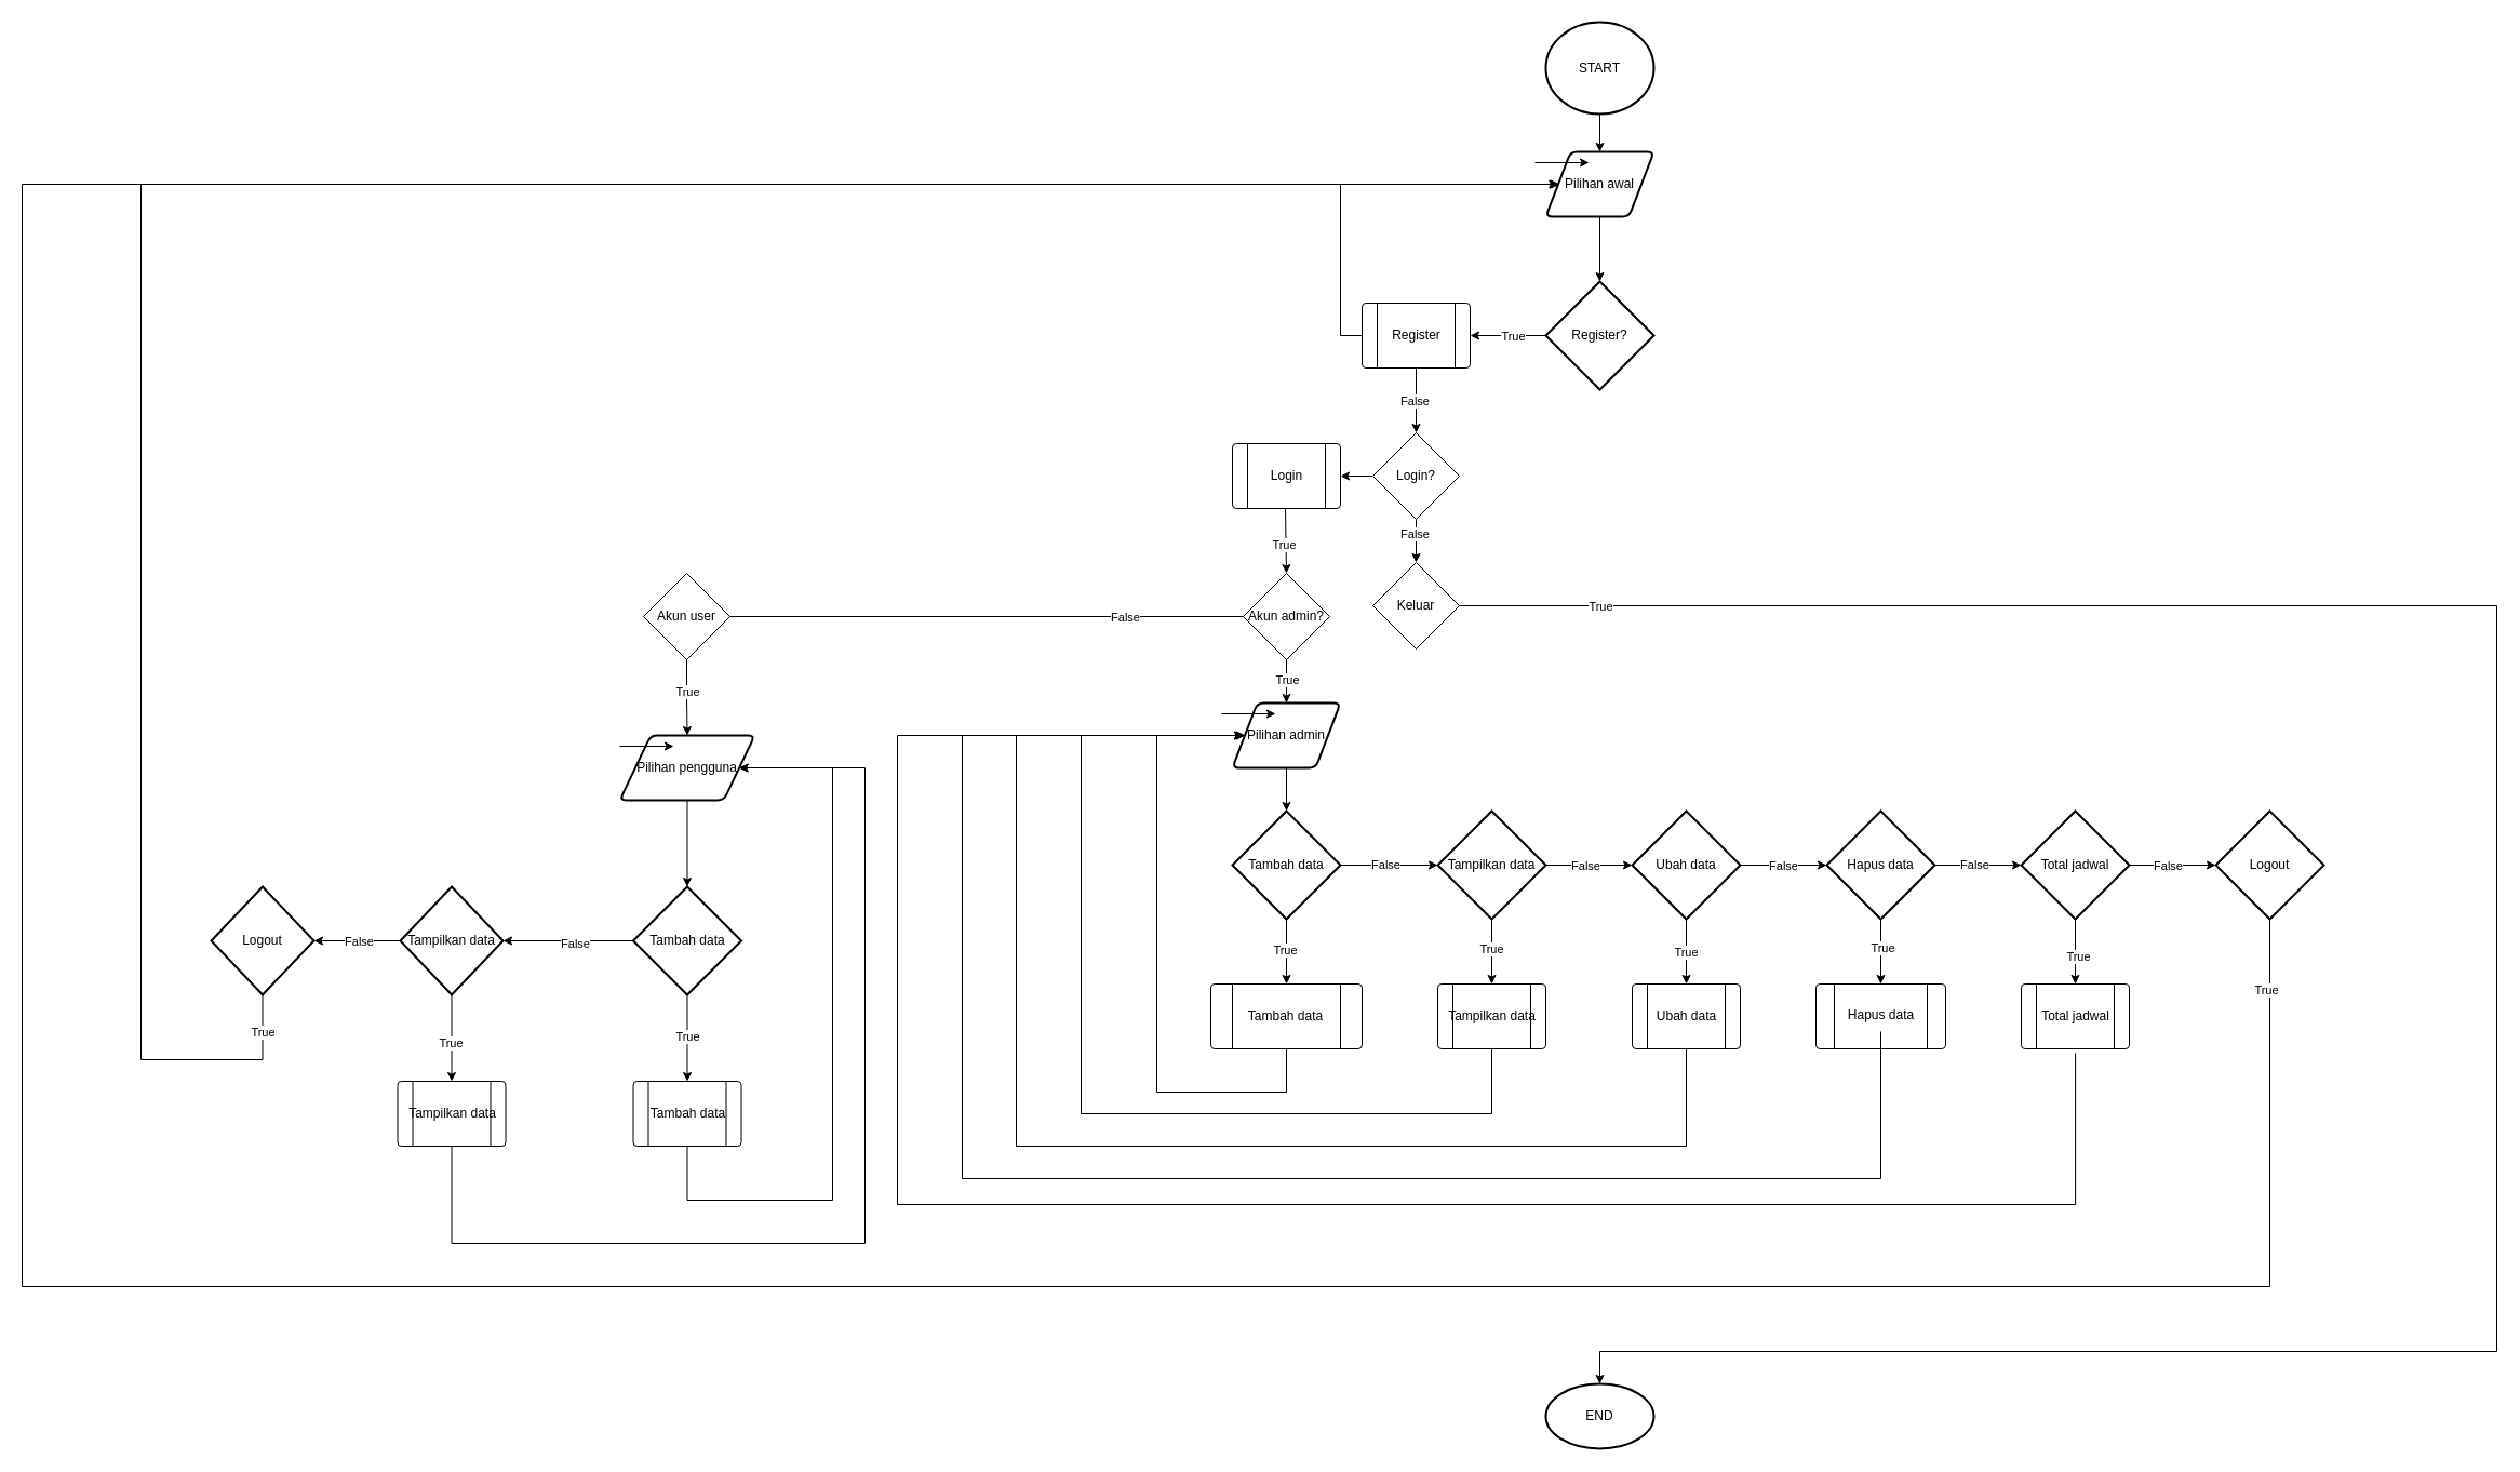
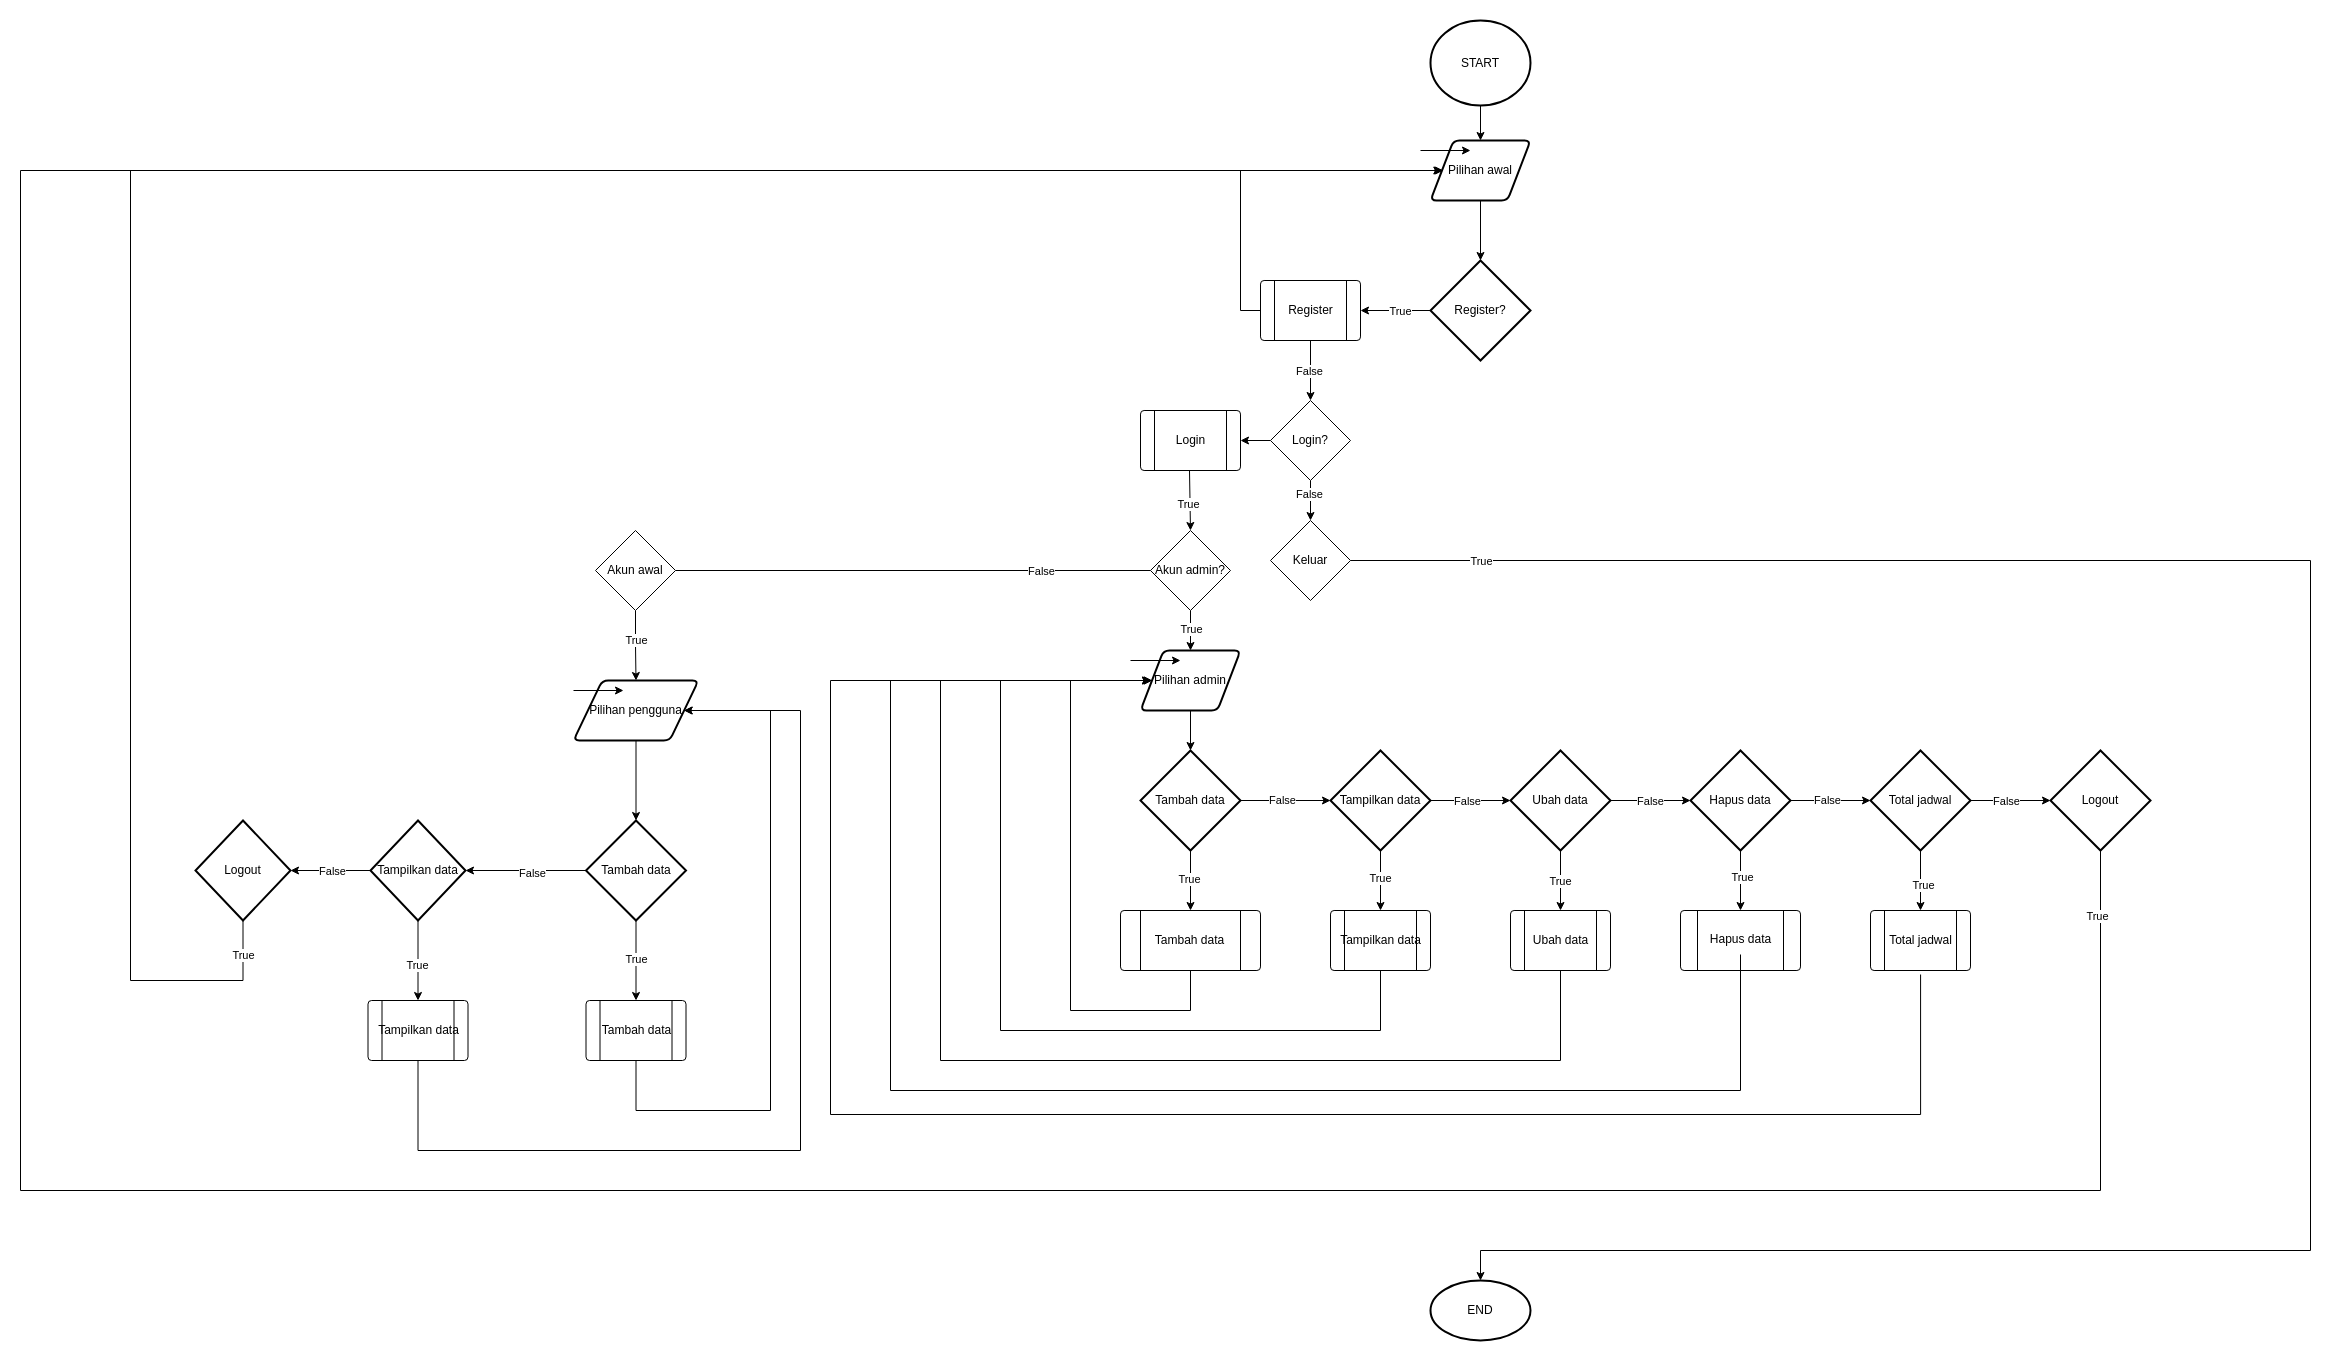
- <mxCell id="33" value="Akun user" style="rhombus;whiteSpace=wrap;html=1;" parent="1" vertex="1"><mxGeometry x="595" y="530" width="80" height="80" as="geometry" /></mxCell>
+ <mxCell id="33" value="Akun awal" style="rhombus;whiteSpace=wrap;html=1;" parent="1" vertex="1"><mxGeometry x="595" y="530" width="80" height="80" as="geometry" /></mxCell>
